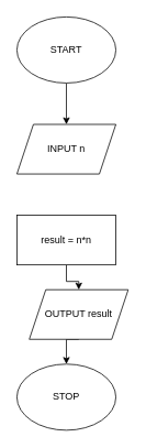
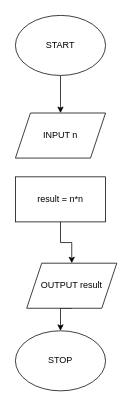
- <mxCell id="6" value="result = n*n" style="rounded=0;whiteSpace=wrap;html=1;" vertex="1" parent="1"><mxGeometry x="20" y="260" width="120" height="60" as="geometry" /></mxCell>
+ <mxCell id="6" value="result = n*n" style="rounded=0;whiteSpace=wrap;html=1;" vertex="1" parent="1"><mxGeometry x="20" y="235" width="120" height="60" as="geometry" /></mxCell>
